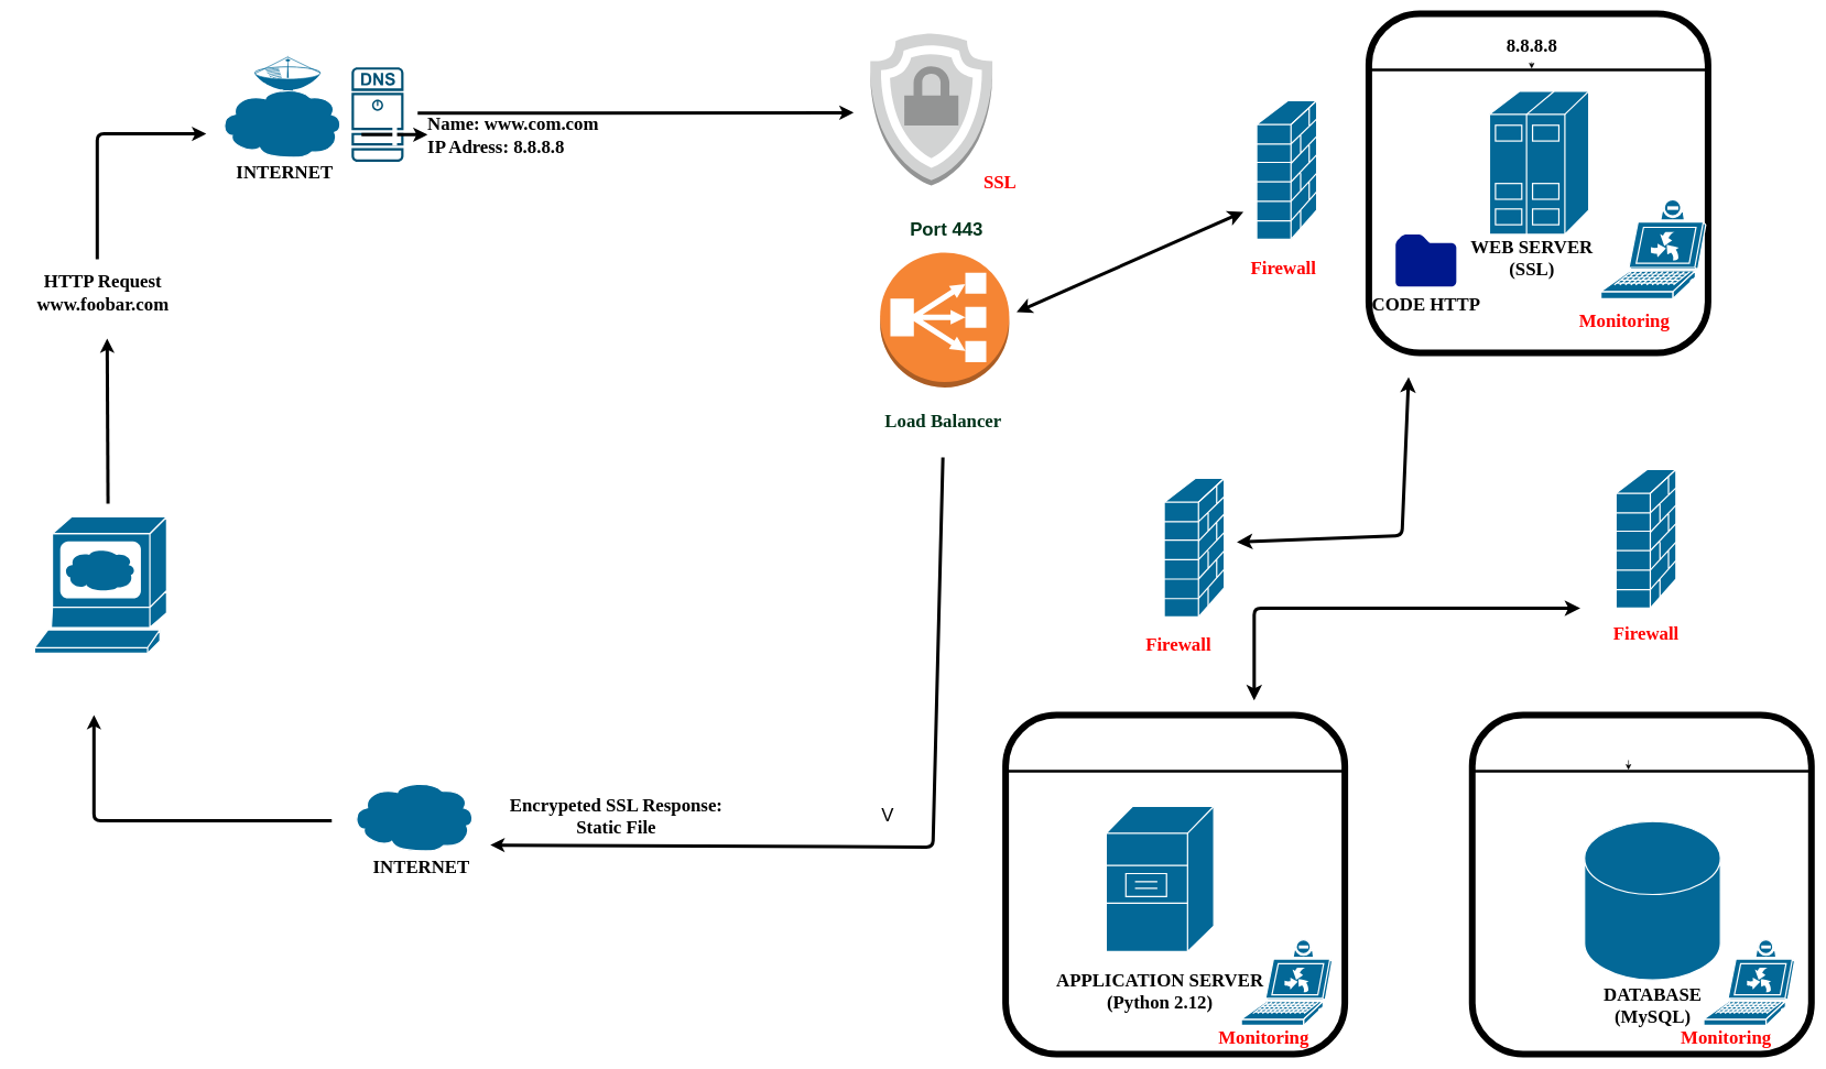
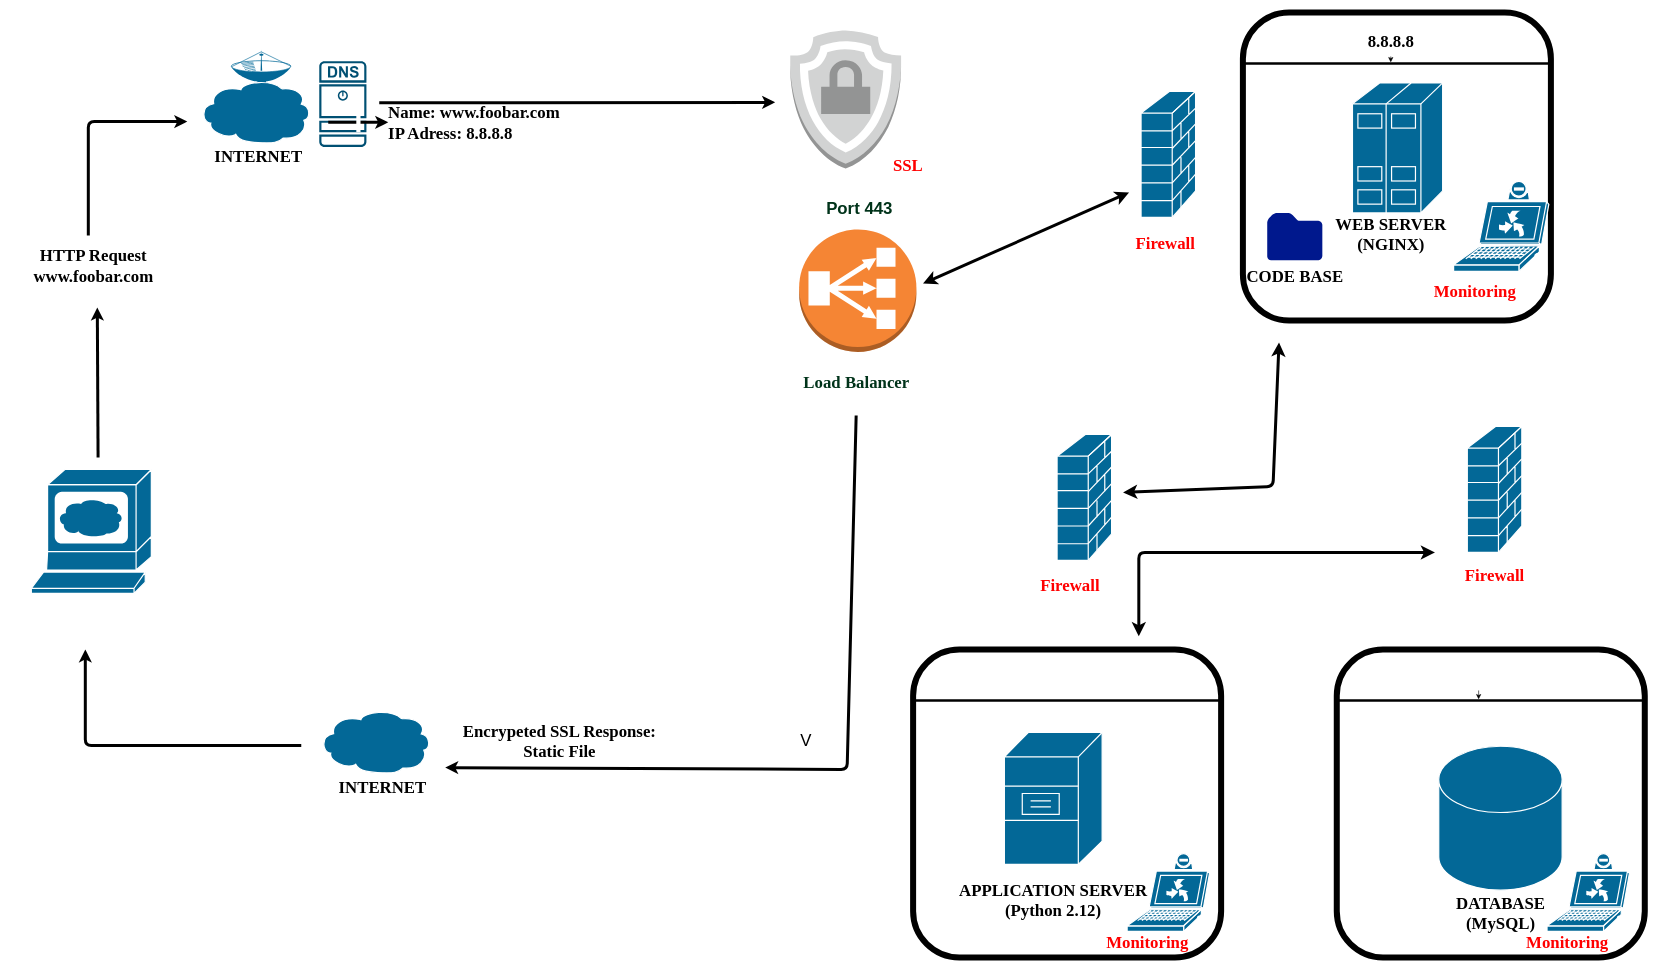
- <mxCell id="42" value="&lt;b style=&quot;font-size: 28px;&quot;&gt;&lt;font style=&quot;font-size: 28px;&quot; face=&quot;Tahoma&quot;&gt;Name: www.com.com&lt;br style=&quot;font-size: 28px;&quot;&gt;IP Adress: 8.8.8.8&lt;br style=&quot;font-size: 28px;&quot;&gt;&lt;/font&gt;&lt;/b&gt;" style="text;html=1;align=left;verticalAlign=middle;resizable=0;points=[];autosize=1;strokeColor=none;fillColor=none;rounded=1;fontSize=28;" vertex="1" parent="1"><mxGeometry x="645" y="164.05" width="370" height="80" as="geometry" /></mxCell>
+ <mxCell id="42" value="&lt;b style=&quot;font-size: 28px;&quot;&gt;&lt;font style=&quot;font-size: 28px;&quot; face=&quot;Tahoma&quot;&gt;Name: www.foobar.com&lt;br style=&quot;font-size: 28px;&quot;&gt;IP Adress: 8.8.8.8&lt;br style=&quot;font-size: 28px;&quot;&gt;&lt;/font&gt;&lt;/b&gt;" style="text;html=1;align=left;verticalAlign=middle;resizable=0;points=[];autosize=1;strokeColor=none;fillColor=none;rounded=1;fontSize=28;" vertex="1" parent="1"><mxGeometry x="645" y="164.05" width="370" height="80" as="geometry" /></mxCell>
- <mxCell id="13" value="&lt;b style=&quot;font-size: 28px;&quot;&gt;&lt;font style=&quot;font-size: 28px;&quot; face=&quot;Tahoma&quot;&gt;WEB SERVER&lt;br style=&quot;font-size: 28px;&quot;&gt;(SSL)&lt;br style=&quot;font-size: 28px;&quot;&gt;&lt;/font&gt;&lt;/b&gt;" style="text;html=1;align=center;verticalAlign=middle;resizable=0;points=[];autosize=1;strokeColor=none;fillColor=none;rounded=1;fontSize=28;" vertex="1" parent="1"><mxGeometry x="2212.99" y="350" width="210" height="80" as="geometry" /></mxCell>
+ <mxCell id="13" value="&lt;b style=&quot;font-size: 28px;&quot;&gt;&lt;font style=&quot;font-size: 28px;&quot; face=&quot;Tahoma&quot;&gt;WEB SERVER&lt;br style=&quot;font-size: 28px;&quot;&gt;(NGINX)&lt;br style=&quot;font-size: 28px;&quot;&gt;&lt;/font&gt;&lt;/b&gt;" style="text;html=1;align=center;verticalAlign=middle;resizable=0;points=[];autosize=1;strokeColor=none;fillColor=none;rounded=1;fontSize=28;" vertex="1" parent="1"><mxGeometry x="2212.99" y="350" width="210" height="80" as="geometry" /></mxCell>
- <mxCell id="14" value="&lt;b style=&quot;font-size: 28px;&quot;&gt;&lt;font style=&quot;font-size: 28px;&quot; face=&quot;Tahoma&quot;&gt;CODE HTTP&lt;/font&gt;&lt;/b&gt;" style="text;html=1;align=center;verticalAlign=middle;resizable=0;points=[];autosize=1;strokeColor=none;fillColor=none;rounded=1;fontSize=28;" vertex="1" parent="1"><mxGeometry x="2067.99" y="435" width="180" height="50" as="geometry" /></mxCell>
+ <mxCell id="14" value="&lt;b style=&quot;font-size: 28px;&quot;&gt;&lt;font style=&quot;font-size: 28px;&quot; face=&quot;Tahoma&quot;&gt;CODE BASE&lt;/font&gt;&lt;/b&gt;" style="text;html=1;align=center;verticalAlign=middle;resizable=0;points=[];autosize=1;strokeColor=none;fillColor=none;rounded=1;fontSize=28;" vertex="1" parent="1"><mxGeometry x="2067.99" y="435" width="180" height="50" as="geometry" /></mxCell>
